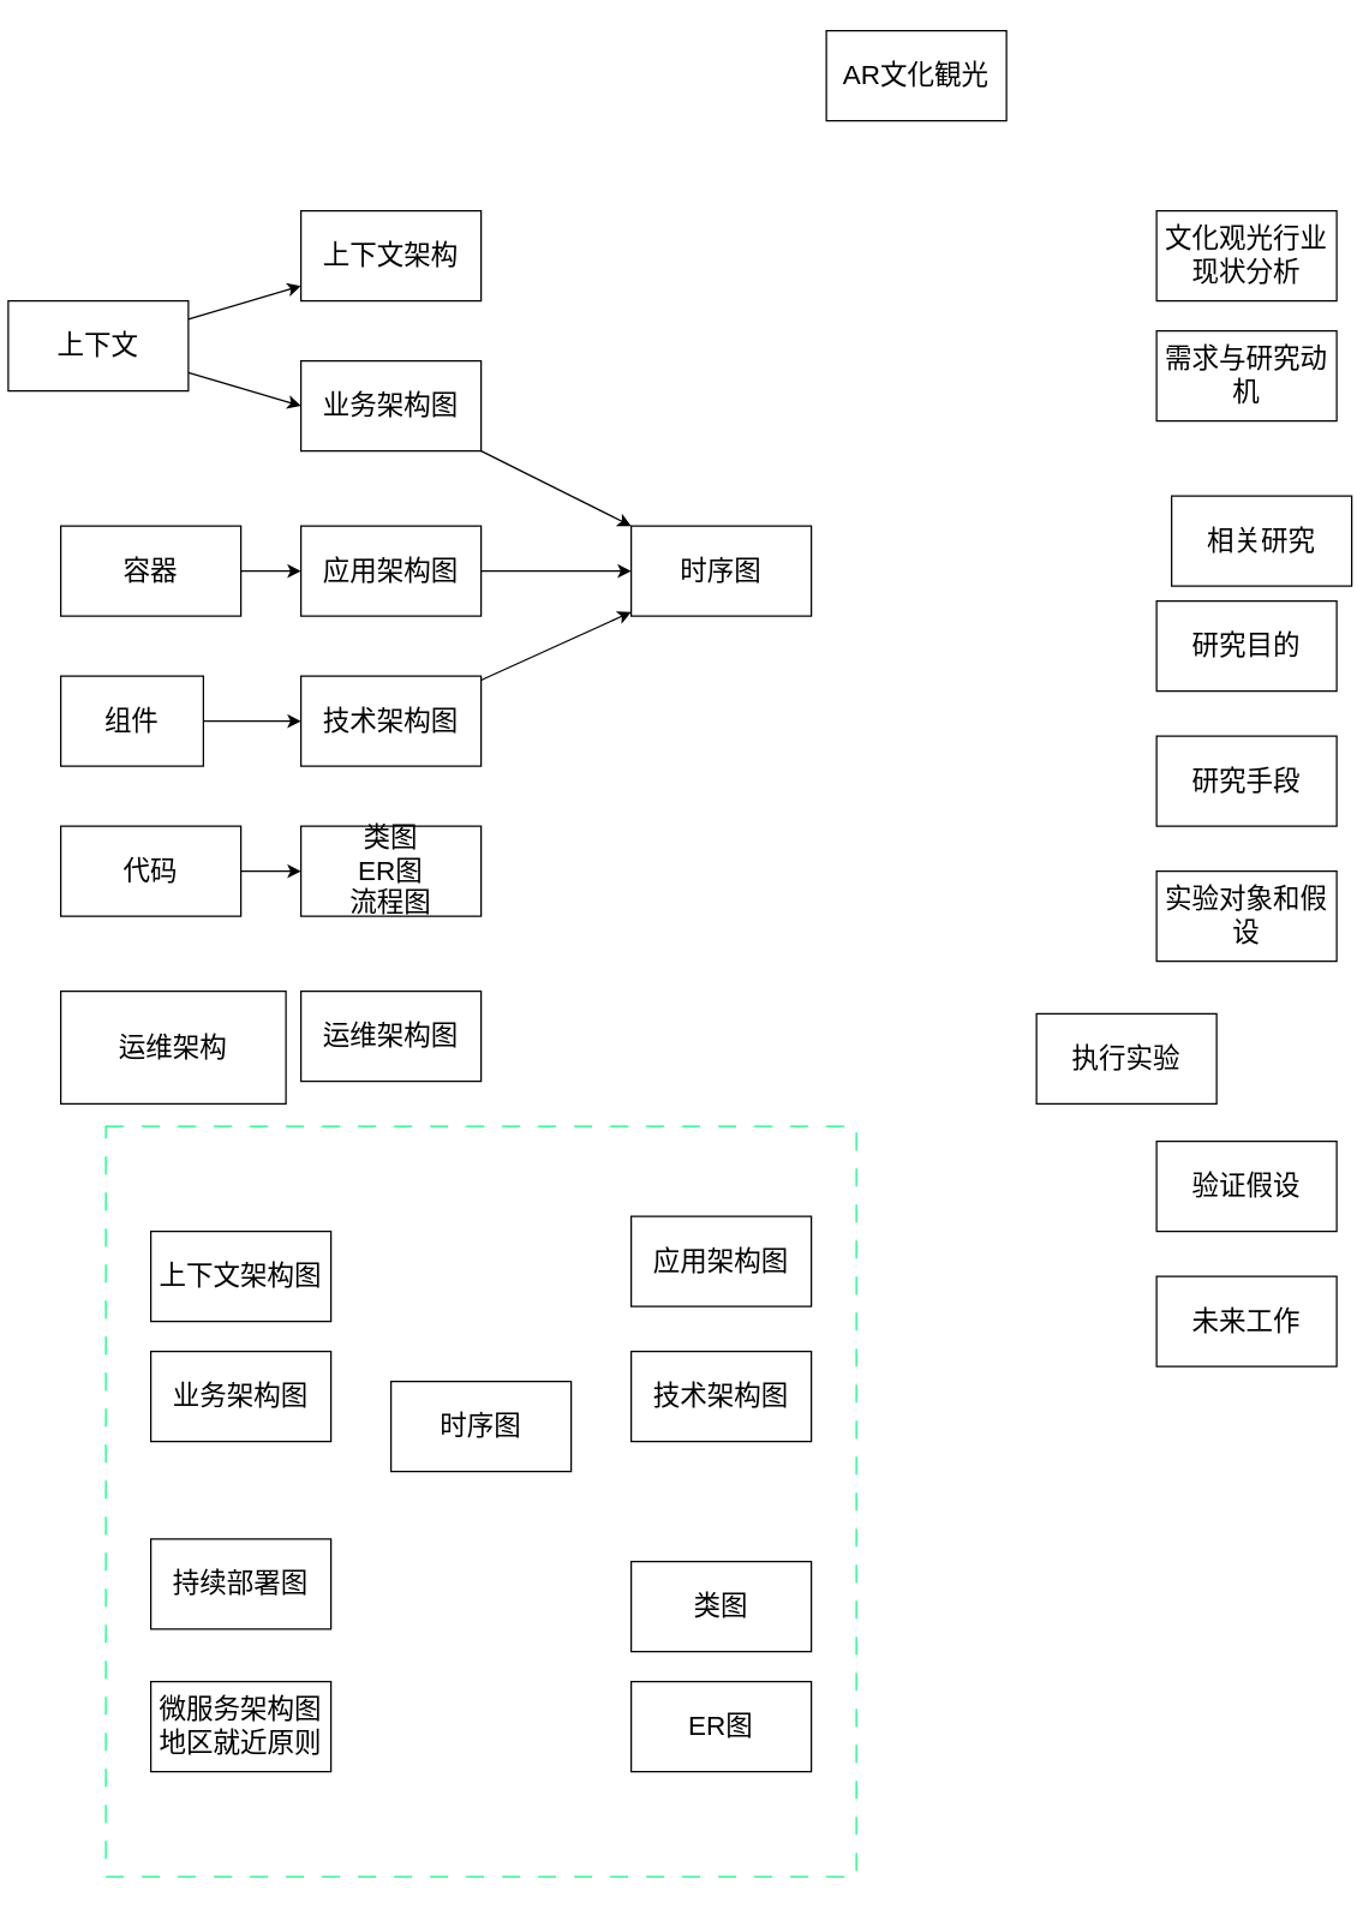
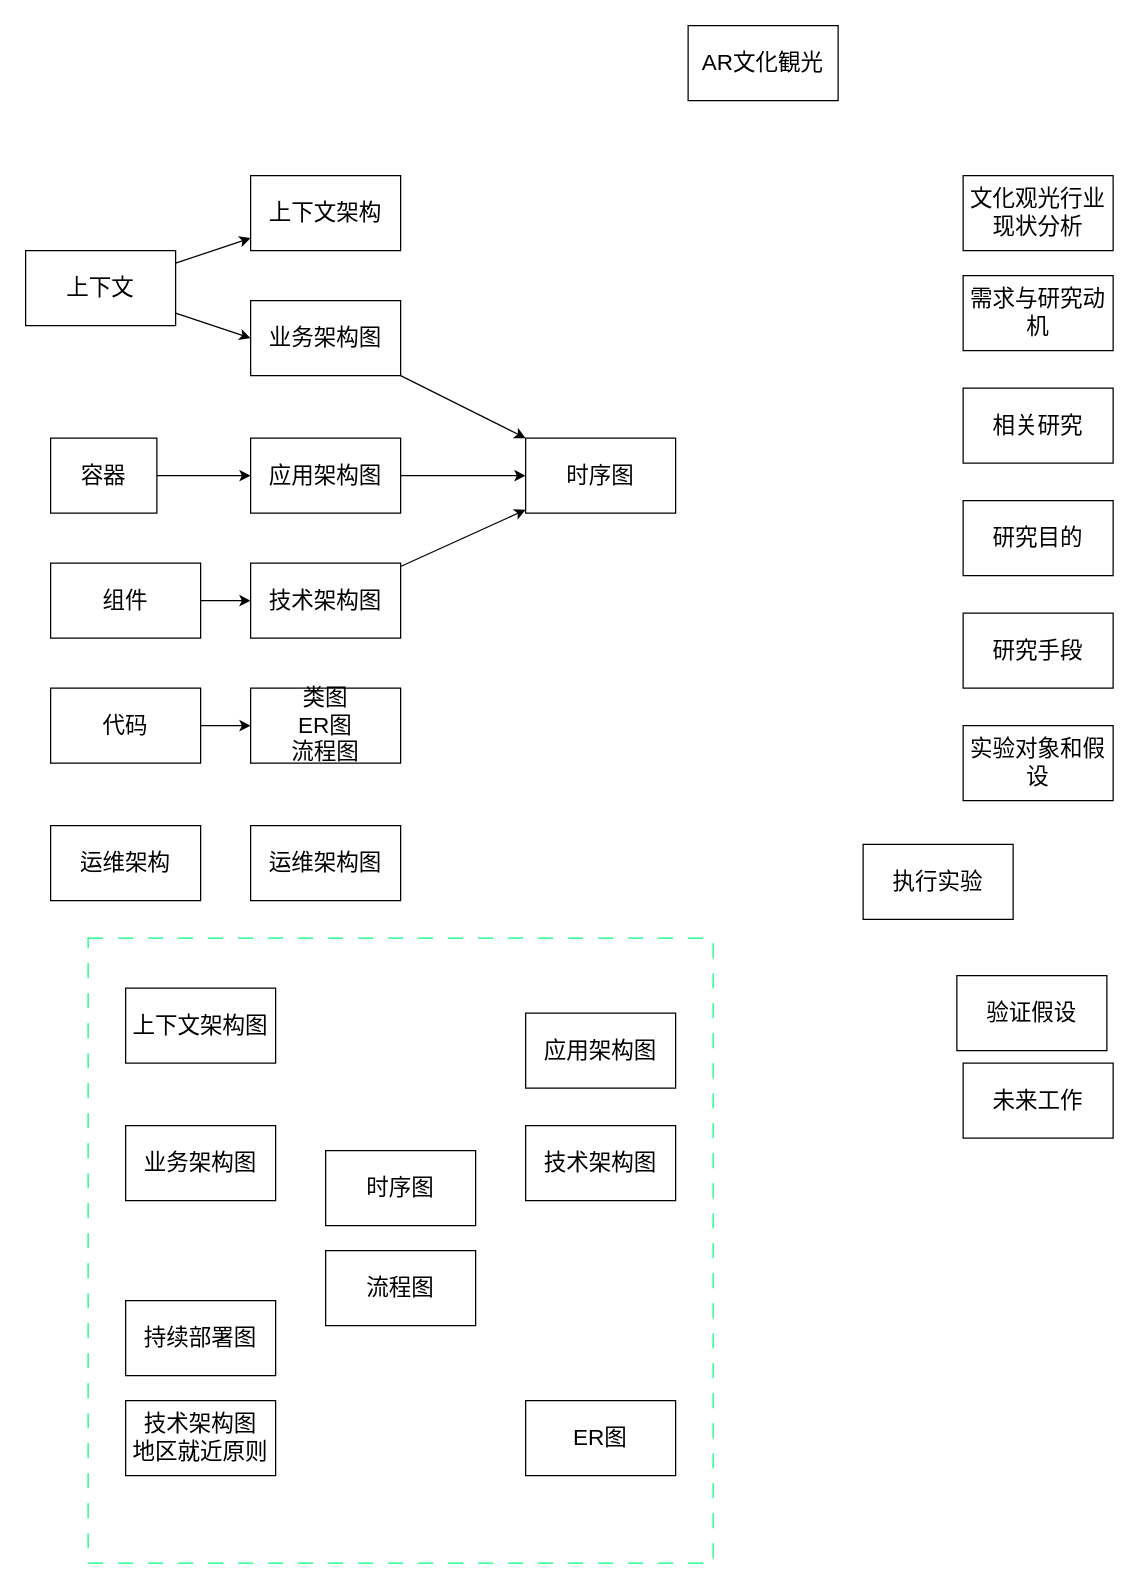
- <mxCell id="24" value="&lt;span style=&quot;font-size: 18px;&quot;&gt;上下文&lt;/span&gt;" style="rounded=0;whiteSpace=wrap;html=1;" vertex="1" parent="1"><mxGeometry x="5" y="200" width="120" height="60" as="geometry" /></mxCell>
+ <mxCell id="24" value="&lt;span style=&quot;font-size: 18px;&quot;&gt;上下文&lt;/span&gt;" style="rounded=0;whiteSpace=wrap;html=1;" vertex="1" parent="1"><mxGeometry x="20" y="200" width="120" height="60" as="geometry" /></mxCell>
- <mxCell id="7" value="&lt;span style=&quot;font-size: 18px;&quot;&gt;相关研究&lt;/span&gt;" style="rounded=0;whiteSpace=wrap;html=1;" parent="1" vertex="1"><mxGeometry x="780" y="330" width="120" height="60" as="geometry" /></mxCell>
+ <mxCell id="7" value="&lt;span style=&quot;font-size: 18px;&quot;&gt;相关研究&lt;/span&gt;" style="rounded=0;whiteSpace=wrap;html=1;" parent="1" vertex="1"><mxGeometry x="770" y="310" width="120" height="60" as="geometry" /></mxCell>
- <mxCell id="26" value="&lt;span style=&quot;font-size: 18px;&quot;&gt;容器&lt;/span&gt;" style="rounded=0;whiteSpace=wrap;html=1;" vertex="1" parent="1"><mxGeometry x="40" y="350" width="120" height="60" as="geometry" /></mxCell>
+ <mxCell id="26" value="&lt;span style=&quot;font-size: 18px;&quot;&gt;容器&lt;/span&gt;" style="rounded=0;whiteSpace=wrap;html=1;" vertex="1" parent="1"><mxGeometry x="40" y="350" width="85" height="60" as="geometry" /></mxCell>
- <mxCell id="30" value="&lt;span style=&quot;font-size: 18px;&quot;&gt;组件&lt;/span&gt;" style="rounded=0;whiteSpace=wrap;html=1;" vertex="1" parent="1"><mxGeometry x="40" y="450" width="95" height="60" as="geometry" /></mxCell>
+ <mxCell id="30" value="&lt;span style=&quot;font-size: 18px;&quot;&gt;组件&lt;/span&gt;" style="rounded=0;whiteSpace=wrap;html=1;" vertex="1" parent="1"><mxGeometry x="40" y="450" width="120" height="60" as="geometry" /></mxCell>
- <mxCell id="31" value="&lt;span style=&quot;font-size: 18px;&quot;&gt;运维架构&lt;/span&gt;" style="rounded=0;whiteSpace=wrap;html=1;" vertex="1" parent="1"><mxGeometry x="40" y="660" width="150" height="75" as="geometry" /></mxCell>
+ <mxCell id="31" value="&lt;span style=&quot;font-size: 18px;&quot;&gt;运维架构&lt;/span&gt;" style="rounded=0;whiteSpace=wrap;html=1;" vertex="1" parent="1"><mxGeometry x="40" y="660" width="120" height="60" as="geometry" /></mxCell>
- <mxCell id="10" value="&lt;span style=&quot;font-size: 18px;&quot;&gt;验证假设&lt;/span&gt;" style="rounded=0;whiteSpace=wrap;html=1;" parent="1" vertex="1"><mxGeometry x="770" y="760" width="120" height="60" as="geometry" /></mxCell>
+ <mxCell id="10" value="&lt;span style=&quot;font-size: 18px;&quot;&gt;验证假设&lt;/span&gt;" style="rounded=0;whiteSpace=wrap;html=1;" parent="1" vertex="1"><mxGeometry x="765" y="780" width="120" height="60" as="geometry" /></mxCell>
- <mxCell id="33" value="&lt;span style=&quot;font-size: 18px;&quot;&gt;上下文架构图&lt;/span&gt;" style="rounded=0;whiteSpace=wrap;html=1;" vertex="1" parent="1"><mxGeometry x="100" y="820" width="120" height="60" as="geometry" /></mxCell>
+ <mxCell id="33" value="&lt;span style=&quot;font-size: 18px;&quot;&gt;上下文架构图&lt;/span&gt;" style="rounded=0;whiteSpace=wrap;html=1;" vertex="1" parent="1"><mxGeometry x="100" y="790" width="120" height="60" as="geometry" /></mxCell>
+ <mxCell id="42" value="&lt;span style=&quot;font-size: 18px;&quot;&gt;流程图&lt;/span&gt;" style="rounded=0;whiteSpace=wrap;html=1;" vertex="1" parent="1"><mxGeometry x="260" y="1000" width="120" height="60" as="geometry" /></mxCell>
- <mxCell id="39" value="&lt;span style=&quot;font-size: 18px;&quot;&gt;持续部署图&lt;/span&gt;" style="rounded=0;whiteSpace=wrap;html=1;" vertex="1" parent="1"><mxGeometry x="100" y="1025" width="120" height="60" as="geometry" /></mxCell>
+ <mxCell id="39" value="&lt;span style=&quot;font-size: 18px;&quot;&gt;持续部署图&lt;/span&gt;" style="rounded=0;whiteSpace=wrap;html=1;" vertex="1" parent="1"><mxGeometry x="100" y="1040" width="120" height="60" as="geometry" /></mxCell>
- <mxCell id="37" value="&lt;span style=&quot;font-size: 18px;&quot;&gt;类图&lt;/span&gt;" style="rounded=0;whiteSpace=wrap;html=1;" vertex="1" parent="1"><mxGeometry x="420" y="1040" width="120" height="60" as="geometry" /></mxCell>
- <mxCell id="40" value="&lt;span style=&quot;font-size: 18px;&quot;&gt;微服务架构图&lt;br&gt;地区就近原则&lt;br&gt;&lt;/span&gt;" style="rounded=0;whiteSpace=wrap;html=1;" vertex="1" parent="1"><mxGeometry x="100" y="1120" width="120" height="60" as="geometry" /></mxCell>
+ <mxCell id="40" value="&lt;span style=&quot;font-size: 18px;&quot;&gt;技术架构图&lt;br&gt;地区就近原则&lt;br&gt;&lt;/span&gt;" style="rounded=0;whiteSpace=wrap;html=1;" vertex="1" parent="1"><mxGeometry x="100" y="1120" width="120" height="60" as="geometry" /></mxCell>
